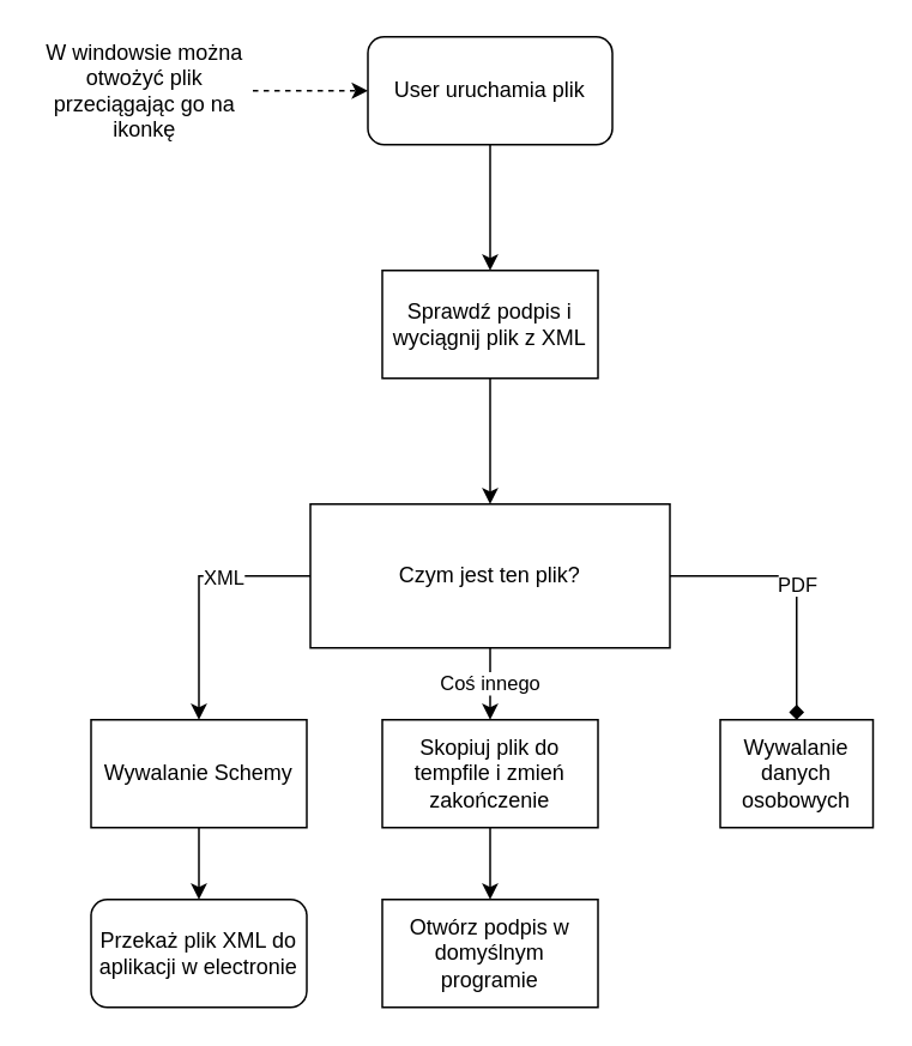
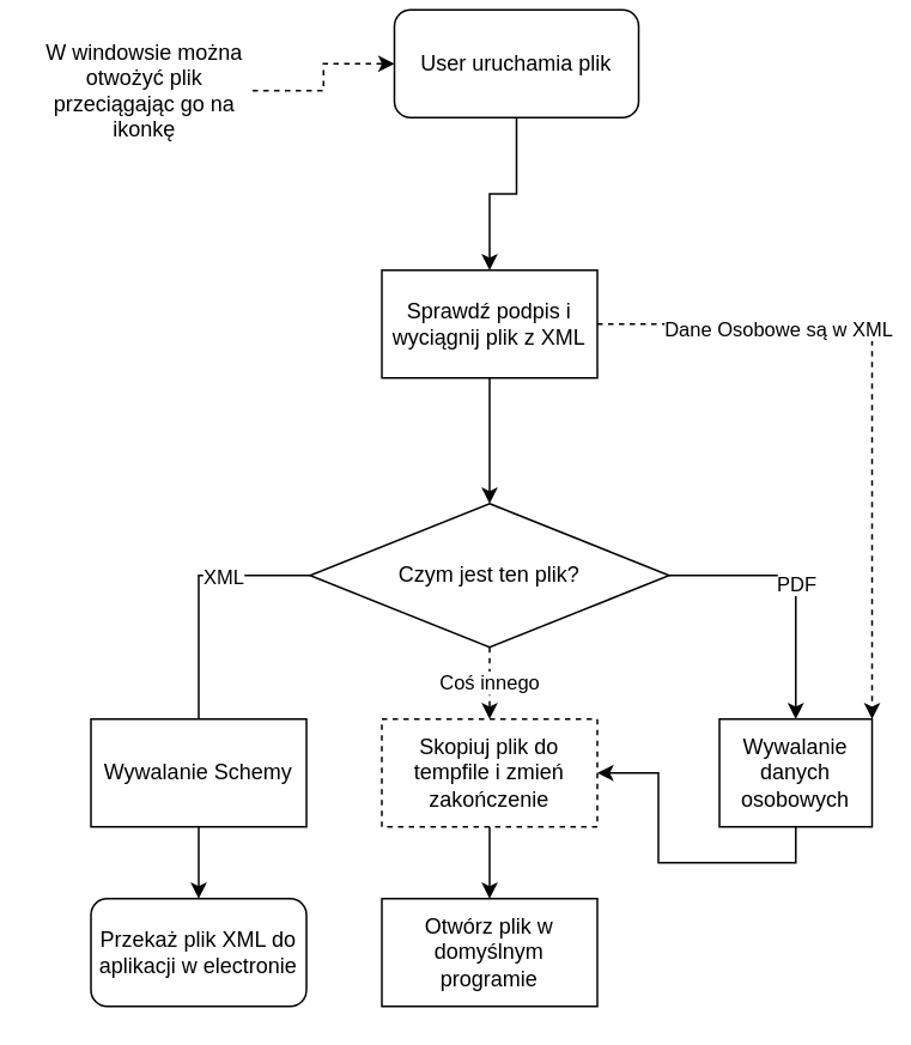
- <mxCell id="5" value="User uruchamia plik" style="rounded=1;whiteSpace=wrap;html=1;" vertex="1" parent="1"><mxGeometry x="204" y="20" width="136" height="60" as="geometry" /></mxCell>
+ <mxCell id="5" value="User uruchamia plik" style="rounded=1;whiteSpace=wrap;html=1;" vertex="1" parent="1"><mxGeometry x="219" y="5" width="136" height="60" as="geometry" /></mxCell>
+ <mxCell id="3" style="edgeStyle=orthogonalEdgeStyle;rounded=0;orthogonalLoop=1;jettySize=auto;html=1;exitX=1;exitY=0.5;exitDx=0;exitDy=0;entryX=1;entryY=0;entryDx=0;entryDy=0;dashed=1;" edge="1" parent="1" source="7" target="14"><mxGeometry relative="1" as="geometry" /></mxCell>
+ <mxCell id="4" value="Dane Osobowe są w XML" style="edgeLabel;html=1;align=center;verticalAlign=middle;resizable=0;points=[];" vertex="1" connectable="0" parent="3"><mxGeometry x="-0.466" y="-2" relative="1" as="geometry"><mxPoint as="offset" /></mxGeometry></mxCell>
- <mxCell id="12" value="Czym jest ten plik?" style="whiteSpace=wrap;html=1;rounded=0;" vertex="1" parent="1"><mxGeometry x="172" y="280" width="200" height="80" as="geometry" /></mxCell>
+ <mxCell id="12" value="Czym jest ten plik?" style="rhombus;whiteSpace=wrap;html=1;" vertex="1" parent="1"><mxGeometry x="172" y="280" width="200" height="80" as="geometry" /></mxCell>
- <mxCell id="9" value="Coś innego" style="edgeStyle=orthogonalEdgeStyle;rounded=0;orthogonalLoop=1;jettySize=auto;html=1;exitX=0.5;exitY=1;exitDx=0;exitDy=0;entryX=0.5;entryY=0;entryDx=0;entryDy=0;" edge="1" parent="1" source="12" target="16"><mxGeometry relative="1" as="geometry" /></mxCell>
+ <mxCell id="9" value="Coś innego" style="edgeStyle=orthogonalEdgeStyle;rounded=0;orthogonalLoop=1;jettySize=auto;html=1;exitX=0.5;exitY=1;exitDx=0;exitDy=0;entryX=0.5;entryY=0;entryDx=0;entryDy=0;dashed=1;" edge="1" parent="1" source="12" target="16"><mxGeometry relative="1" as="geometry" /></mxCell>
- <mxCell id="8" value="PDF" style="edgeStyle=orthogonalEdgeStyle;rounded=0;orthogonalLoop=1;jettySize=auto;html=1;exitX=1;exitY=0.5;exitDx=0;exitDy=0;entryX=0.5;entryY=0;entryDx=0;entryDy=0;endArrow=diamond;" edge="1" parent="1" source="12" target="14"><mxGeometry relative="1" as="geometry" /></mxCell>
+ <mxCell id="8" value="PDF" style="edgeStyle=orthogonalEdgeStyle;rounded=0;orthogonalLoop=1;jettySize=auto;html=1;exitX=1;exitY=0.5;exitDx=0;exitDy=0;entryX=0.5;entryY=0;entryDx=0;entryDy=0;" edge="1" parent="1" source="12" target="14"><mxGeometry relative="1" as="geometry" /></mxCell>
- <mxCell id="10" style="edgeStyle=orthogonalEdgeStyle;rounded=0;orthogonalLoop=1;jettySize=auto;html=1;exitX=0;exitY=0.5;exitDx=0;exitDy=0;entryX=0.5;entryY=0;entryDx=0;entryDy=0;" edge="1" parent="1" source="12" target="19"><mxGeometry relative="1" as="geometry" /></mxCell>
+ <mxCell id="10" style="edgeStyle=orthogonalEdgeStyle;rounded=0;orthogonalLoop=1;jettySize=auto;html=1;exitX=0;exitY=0.5;exitDx=0;exitDy=0;entryX=0.5;entryY=0;entryDx=0;entryDy=0;endArrow=none;" edge="1" parent="1" source="12" target="19"><mxGeometry relative="1" as="geometry" /></mxCell>
- <mxCell id="16" value="Skopiuj plik do tempfile i zmień zakończenie" style="rounded=0;whiteSpace=wrap;html=1;" vertex="1" parent="1"><mxGeometry x="212" y="400" width="120" height="60" as="geometry" /></mxCell>
+ <mxCell id="16" value="Skopiuj plik do tempfile i zmień zakończenie" style="rounded=0;whiteSpace=wrap;html=1;dashed=1;" vertex="1" parent="1"><mxGeometry x="212" y="400" width="120" height="60" as="geometry" /></mxCell>
+ <mxCell id="13" style="edgeStyle=orthogonalEdgeStyle;rounded=0;orthogonalLoop=1;jettySize=auto;html=1;exitX=0.5;exitY=1;exitDx=0;exitDy=0;entryX=1;entryY=0.5;entryDx=0;entryDy=0;" edge="1" parent="1" source="14" target="16"><mxGeometry relative="1" as="geometry" /></mxCell>
- <mxCell id="17" value="Otwórz podpis w domyślnym programie" style="rounded=0;whiteSpace=wrap;html=1;" vertex="1" parent="1"><mxGeometry x="212" y="500" width="120" height="60" as="geometry" /></mxCell>
+ <mxCell id="17" value="Otwórz plik w domyślnym programie" style="rounded=0;whiteSpace=wrap;html=1;" vertex="1" parent="1"><mxGeometry x="212" y="500" width="120" height="60" as="geometry" /></mxCell>
